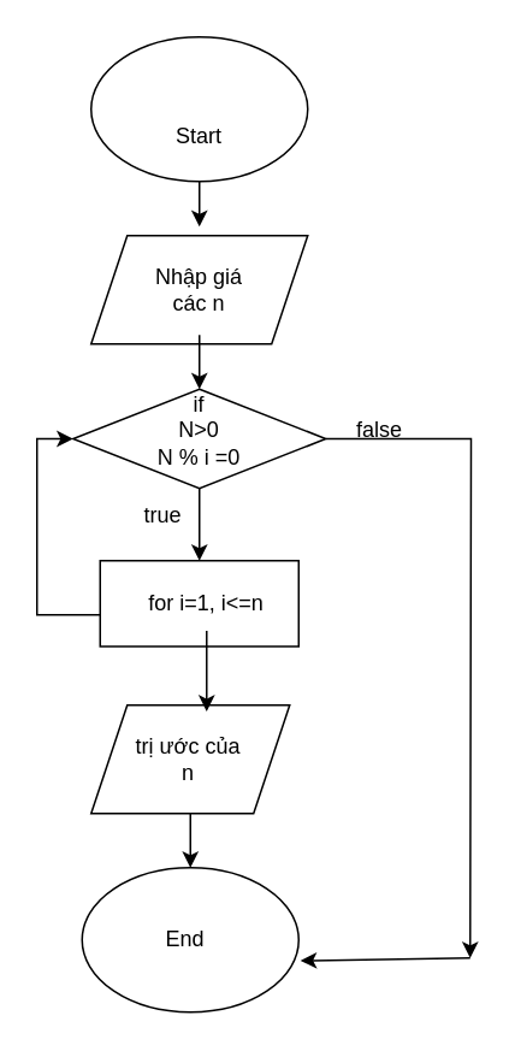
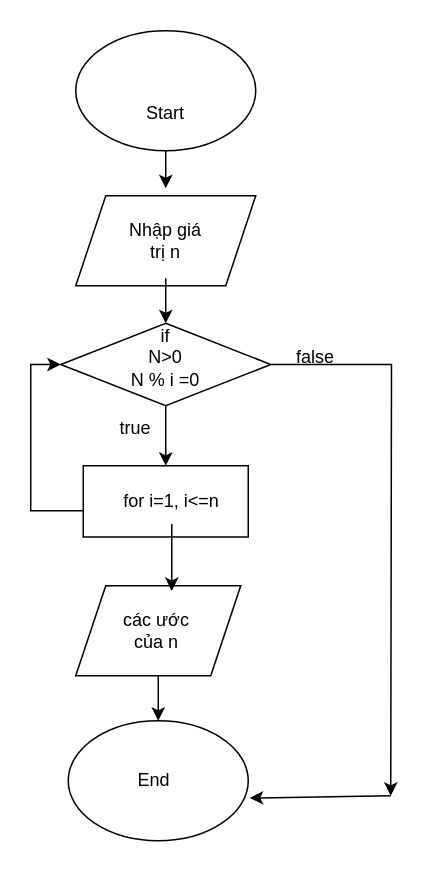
- <mxCell id="9" value="&lt;font style=&quot;vertical-align: inherit;&quot;&gt;&lt;font style=&quot;vertical-align: inherit;&quot;&gt;Nhập giá các n&lt;/font&gt;&lt;/font&gt;" style="text;html=1;align=center;verticalAlign=middle;whiteSpace=wrap;rounded=0;" vertex="1" parent="1"><mxGeometry x="80" y="140" width="60" height="40" as="geometry" /></mxCell>
+ <mxCell id="9" value="&lt;font style=&quot;vertical-align: inherit;&quot;&gt;&lt;font style=&quot;vertical-align: inherit;&quot;&gt;Nhập giá trị n&lt;/font&gt;&lt;/font&gt;" style="text;html=1;align=center;verticalAlign=middle;whiteSpace=wrap;rounded=0;" vertex="1" parent="1"><mxGeometry x="80" y="140" width="60" height="40" as="geometry" /></mxCell>
- <mxCell id="13" value="&lt;font style=&quot;vertical-align: inherit;&quot;&gt;&lt;font style=&quot;vertical-align: inherit;&quot;&gt;trị ước của n&lt;/font&gt;&lt;/font&gt;" style="text;html=1;align=center;verticalAlign=middle;whiteSpace=wrap;rounded=0;" vertex="1" parent="1"><mxGeometry x="74" y="405" width="60" height="30" as="geometry" /></mxCell>
+ <mxCell id="13" value="&lt;font style=&quot;vertical-align: inherit;&quot;&gt;&lt;font style=&quot;vertical-align: inherit;&quot;&gt;các ước của n&lt;/font&gt;&lt;/font&gt;" style="text;html=1;align=center;verticalAlign=middle;whiteSpace=wrap;rounded=0;" vertex="1" parent="1"><mxGeometry x="74" y="405" width="60" height="30" as="geometry" /></mxCell>
